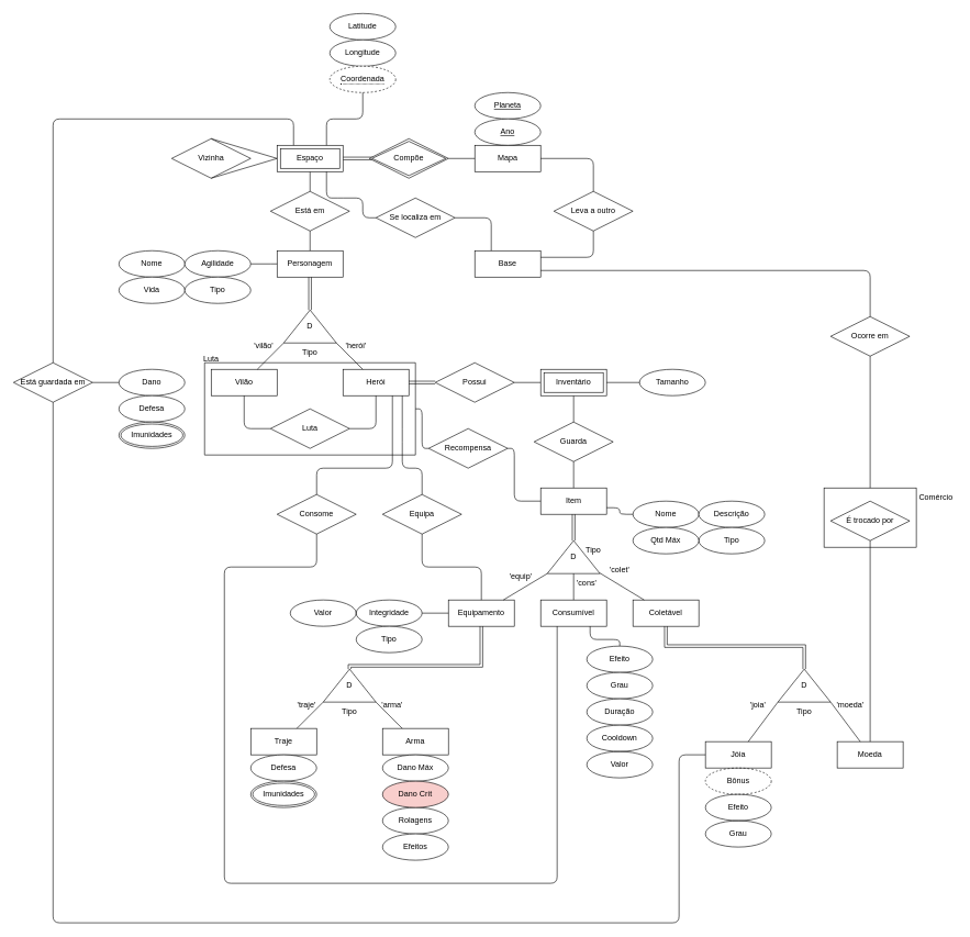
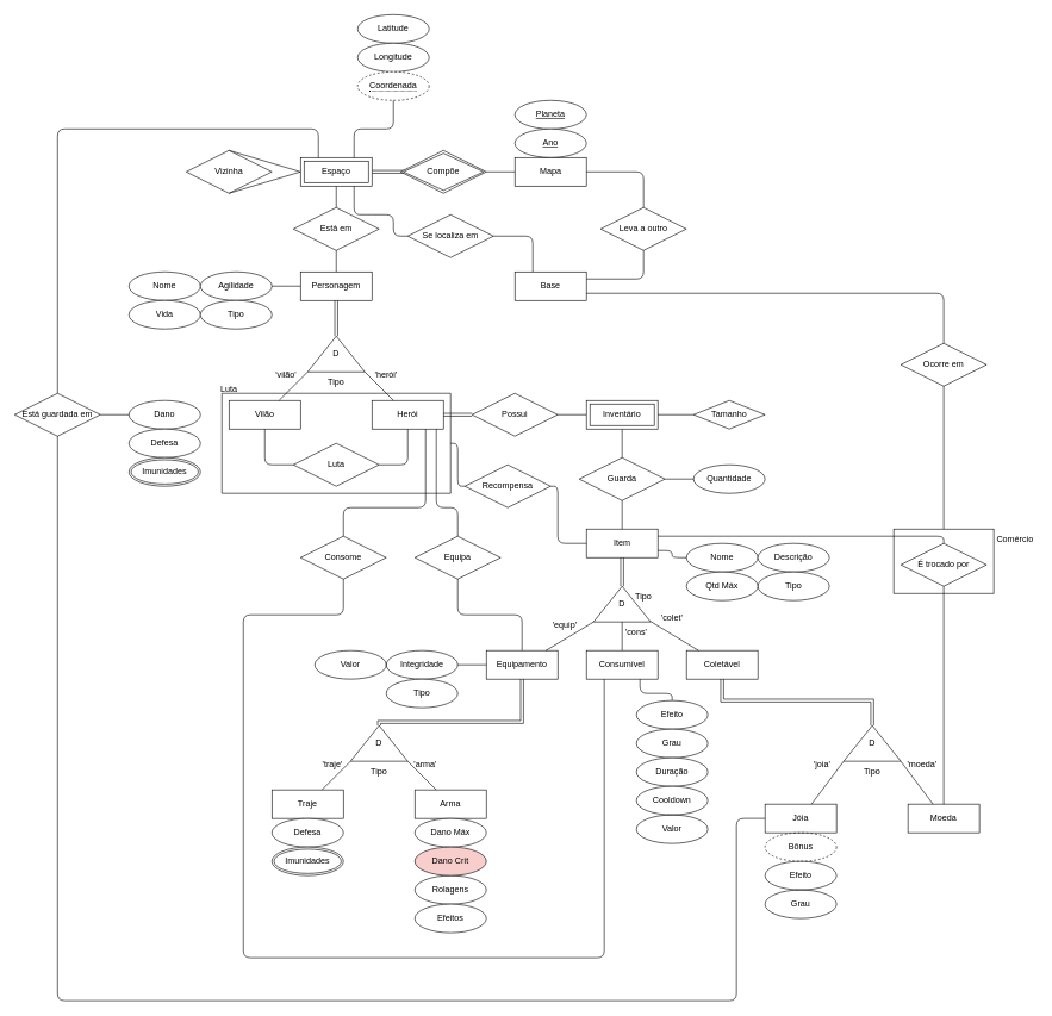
- <mxCell id="18" value="Tamanho" style="ellipse;whiteSpace=wrap;html=1;align=center;" parent="1" vertex="1"><mxGeometry x="970" y="560" width="100" height="40" as="geometry" /></mxCell>
+ <mxCell id="18" value="Tamanho" style="rhombus;whiteSpace=wrap;html=1;align=center;" parent="1" vertex="1"><mxGeometry x="970" y="560" width="100" height="40" as="geometry" /></mxCell>
+ <mxCell id="61" value="" style="endArrow=none;html=1;rounded=0;" edge="1" parent="1" source="40" target="60"><mxGeometry relative="1" as="geometry"><mxPoint x="930" y="630" as="sourcePoint" /><mxPoint x="1090" y="630" as="targetPoint" /></mxGeometry></mxCell>
+ <mxCell id="60" value="Quantidade" style="ellipse;whiteSpace=wrap;html=1;align=center;" vertex="1" parent="1"><mxGeometry x="970" y="650" width="100" height="40" as="geometry" /></mxCell>
+ <mxCell id="134" value="" style="endArrow=none;html=1;rounded=1;exitX=1;exitY=0.25;exitDx=0;exitDy=0;entryX=0.5;entryY=0;entryDx=0;entryDy=0;" edge="1" parent="1" source="39" target="132"><mxGeometry relative="1" as="geometry"><mxPoint x="1110" y="750" as="sourcePoint" /><mxPoint x="1320" y="750" as="targetPoint" /><Array as="points"><mxPoint x="1320" y="750" /></Array></mxGeometry></mxCell>
